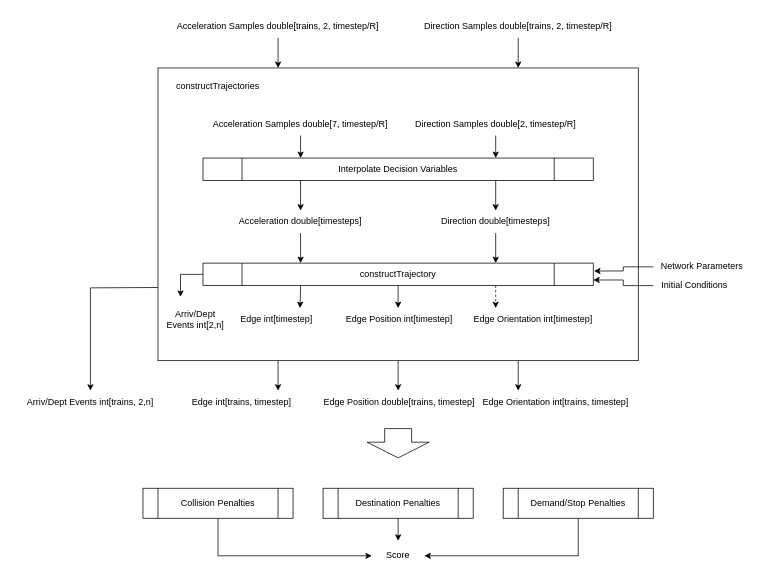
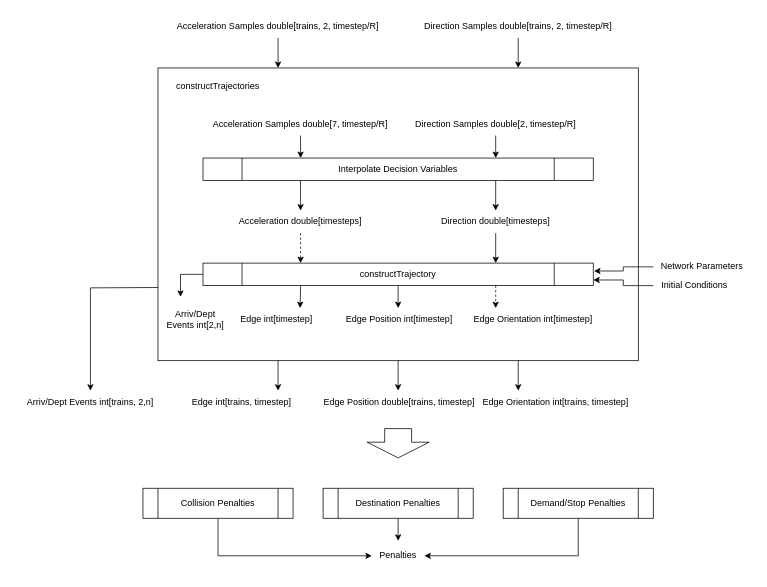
- <mxCell id="6" value="" style="endArrow=classic;html=1;rounded=0;exitX=0.5;exitY=1;exitDx=0;exitDy=0;entryX=0.25;entryY=0;entryDx=0;entryDy=0;" edge="1" parent="1" source="4" target="3"><mxGeometry width="50" height="50" relative="1" as="geometry"><mxPoint x="540" y="220" as="sourcePoint" /><mxPoint x="590" y="170" as="targetPoint" /></mxGeometry></mxCell>
+ <mxCell id="6" value="" style="endArrow=classic;html=1;rounded=0;exitX=0.5;exitY=1;exitDx=0;exitDy=0;entryX=0.25;entryY=0;entryDx=0;entryDy=0;dashed=1;" edge="1" parent="1" source="4" target="3"><mxGeometry width="50" height="50" relative="1" as="geometry"><mxPoint x="540" y="220" as="sourcePoint" /><mxPoint x="590" y="170" as="targetPoint" /></mxGeometry></mxCell>
- <mxCell id="42" value="Score" style="text;html=1;align=center;verticalAlign=middle;whiteSpace=wrap;rounded=0;" vertex="1" parent="1"><mxGeometry x="495" y="720" width="70" height="40" as="geometry" /></mxCell>
+ <mxCell id="42" value="Penalties" style="text;html=1;align=center;verticalAlign=middle;whiteSpace=wrap;rounded=0;" vertex="1" parent="1"><mxGeometry x="495" y="720" width="70" height="40" as="geometry" /></mxCell>
